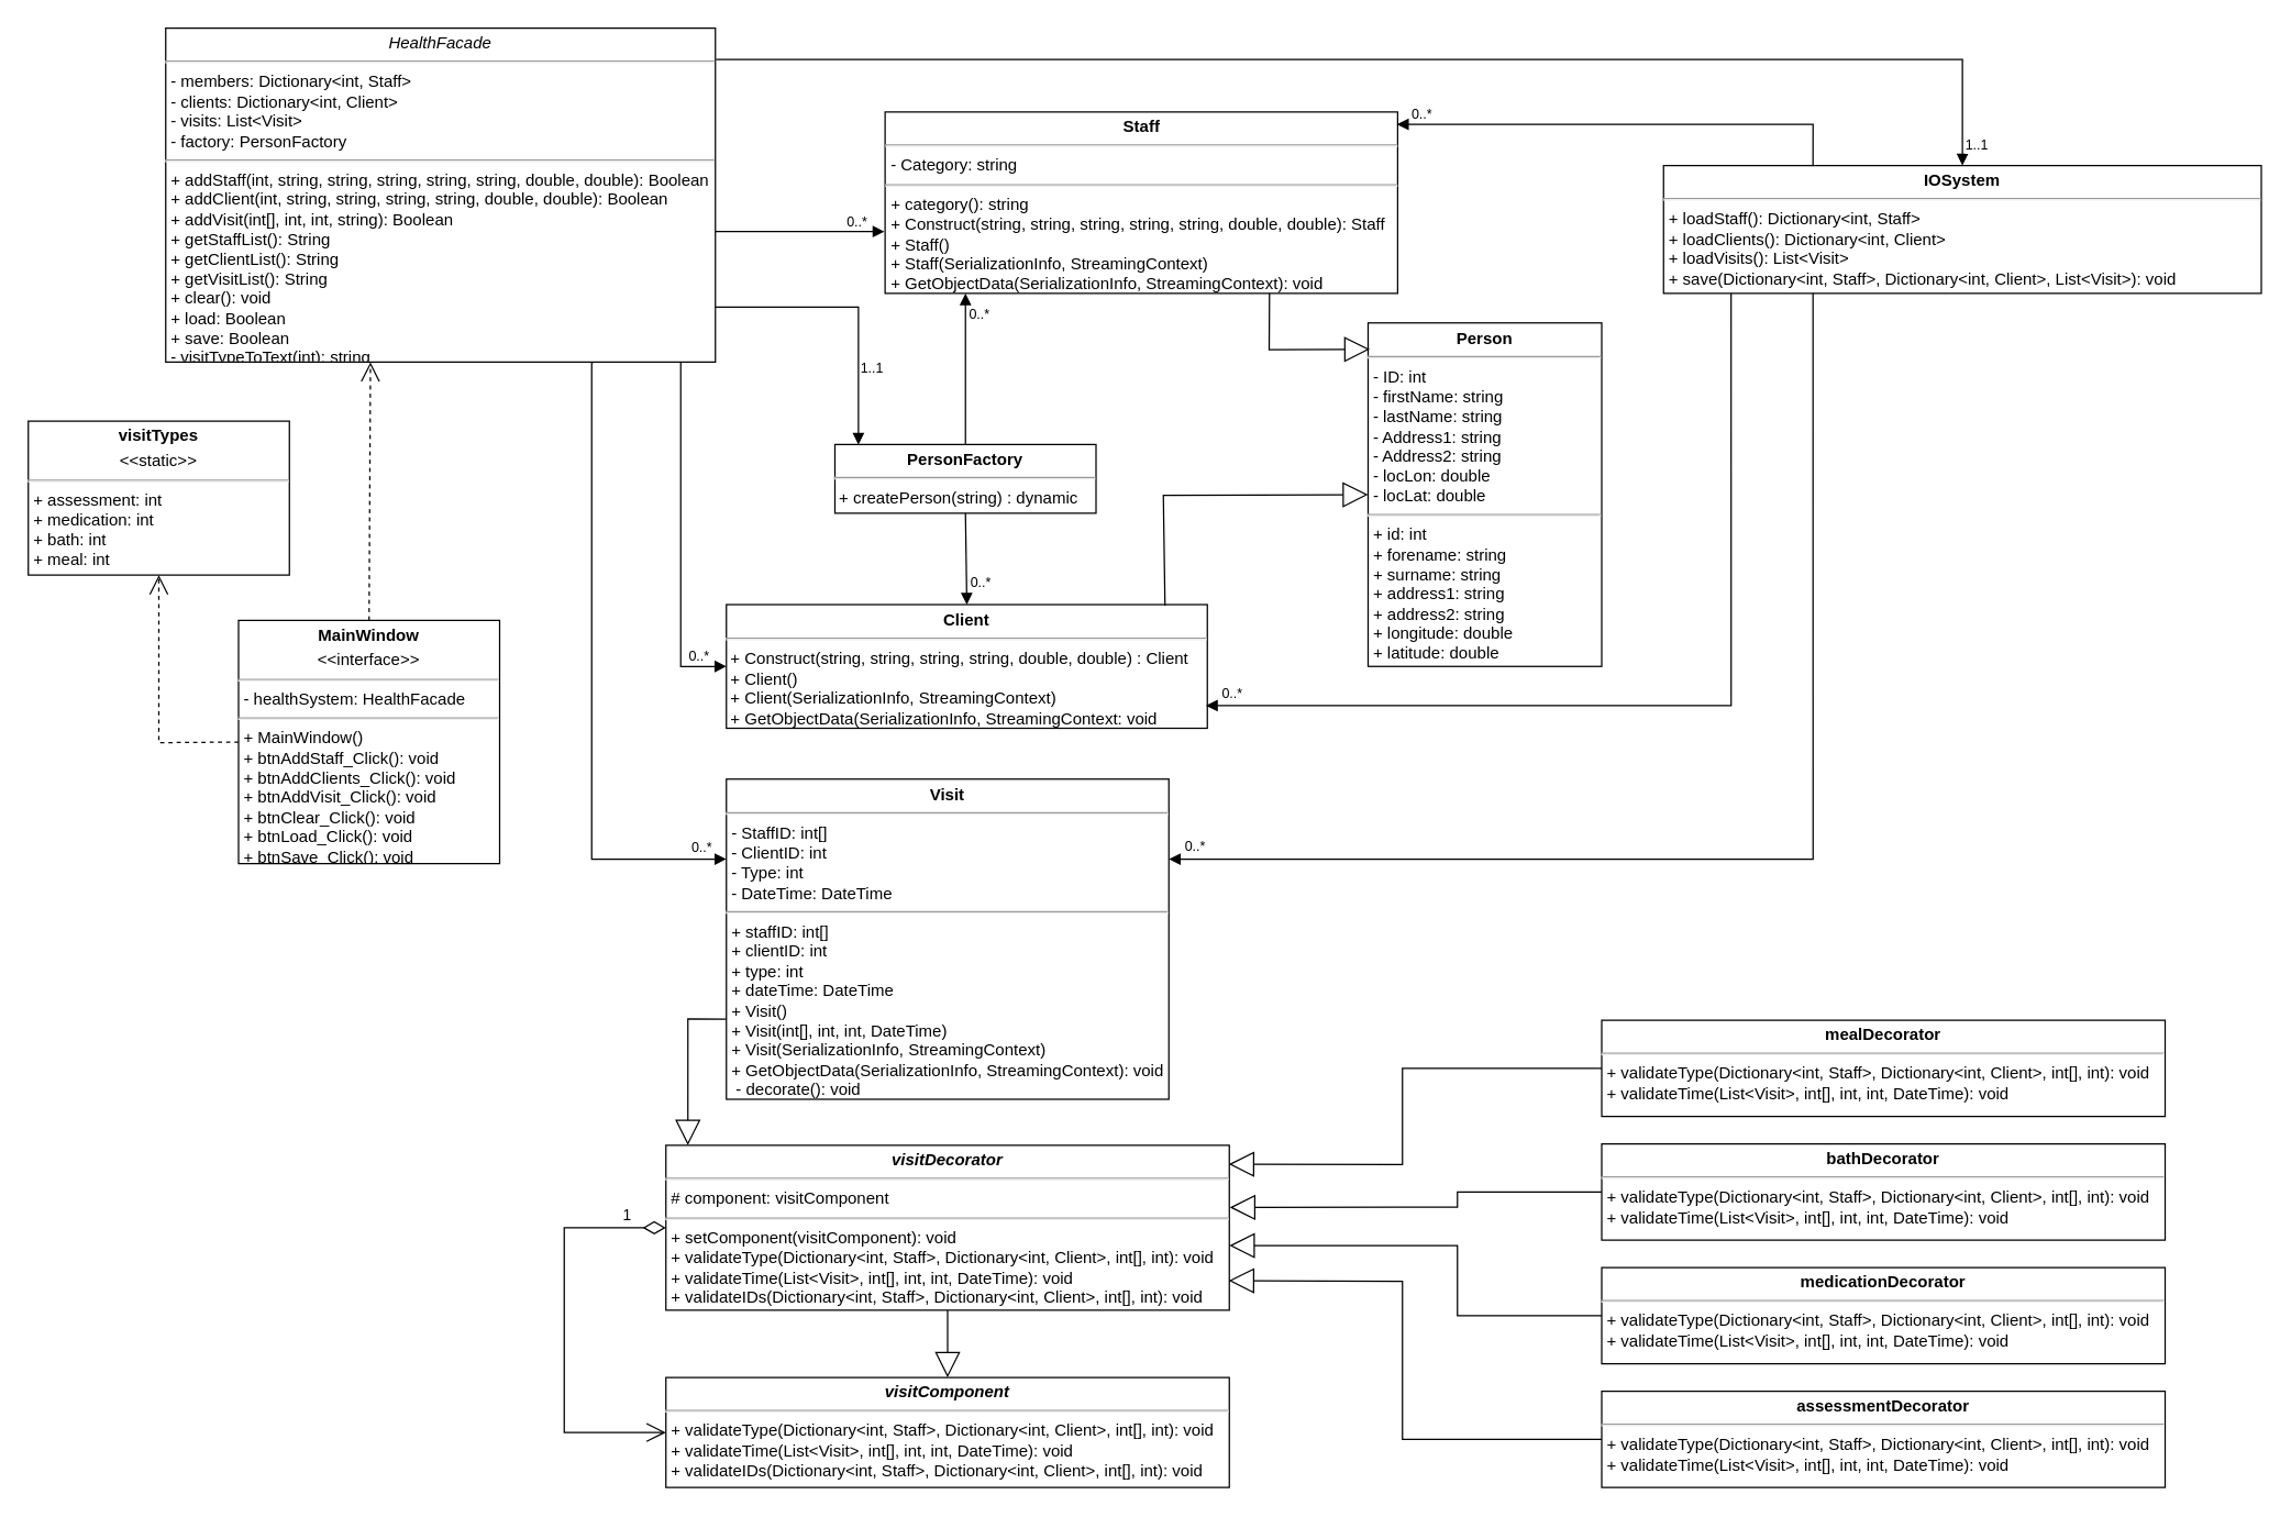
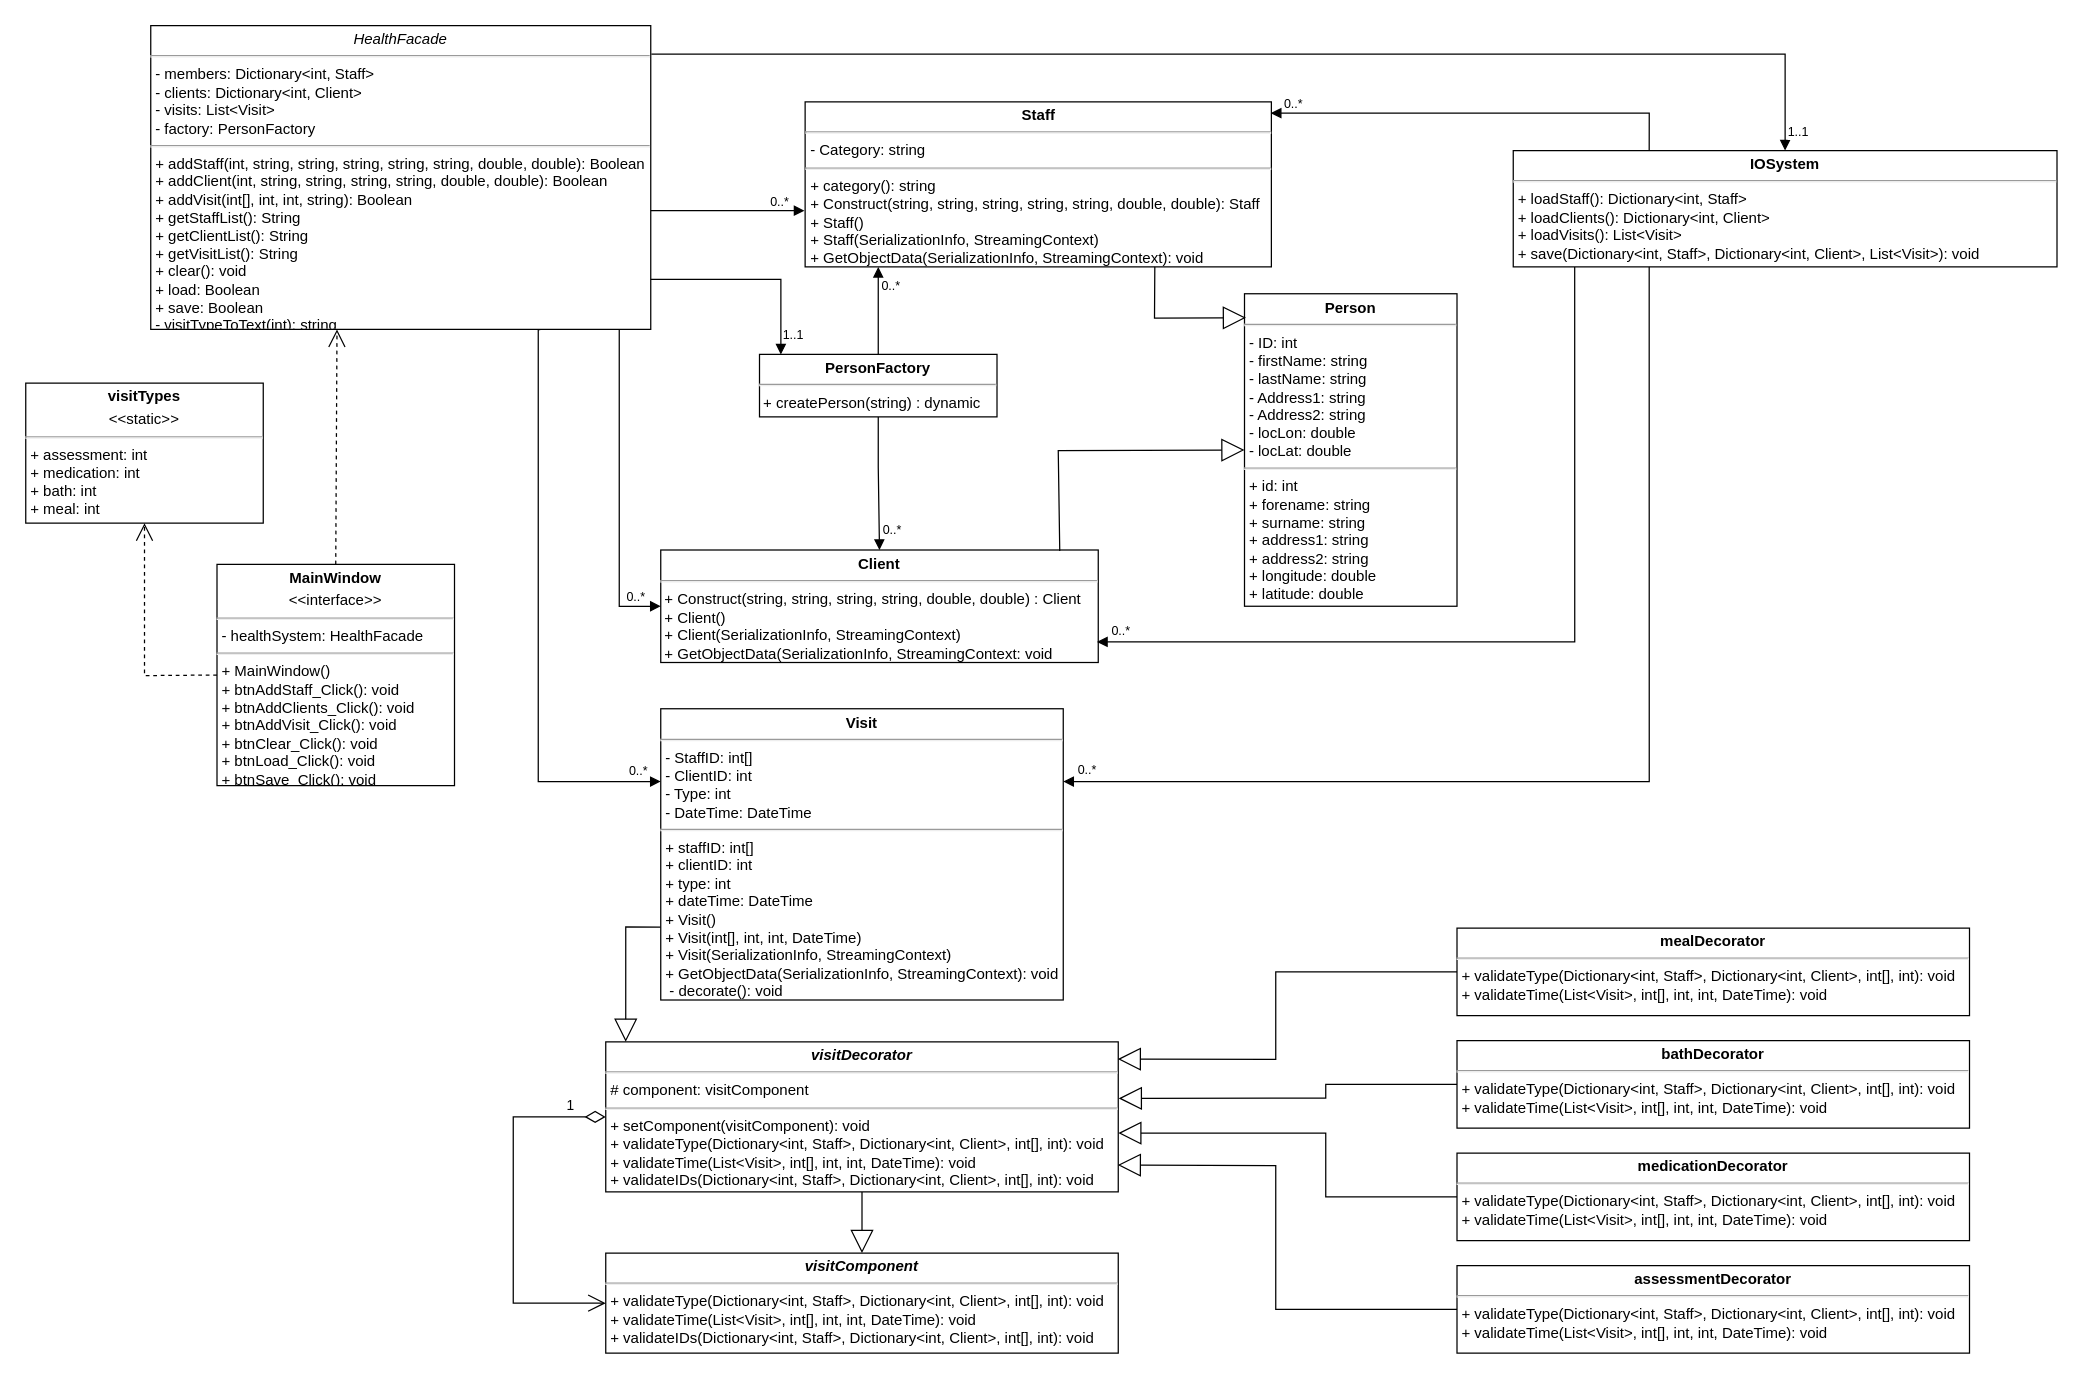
- <mxCell id="18" value="&lt;p style=&quot;margin: 4px 0px 0px ; text-align: center ; font-size: 12px&quot;&gt;&lt;span style=&quot;font-size: 12px&quot;&gt;&lt;b&gt;PersonFactory&lt;/b&gt;&lt;/span&gt;&lt;/p&gt;&lt;hr style=&quot;font-size: 12px&quot;&gt;&lt;p style=&quot;margin: 0px 0px 0px 4px ; font-size: 12px&quot;&gt;&lt;/p&gt;&amp;nbsp;+ createPerson(string) : dynamic" style="verticalAlign=top;align=left;overflow=fill;fontSize=12;fontFamily=Helvetica;html=1;rounded=0;shadow=0;comic=0;labelBackgroundColor=none;strokeColor=#000000;strokeWidth=1;fillColor=#ffffff;" parent="1" vertex="1"><mxGeometry x="607" y="323" width="190" height="50" as="geometry" /></mxCell>
+ <mxCell id="18" value="&lt;p style=&quot;margin: 4px 0px 0px ; text-align: center ; font-size: 12px&quot;&gt;&lt;span style=&quot;font-size: 12px&quot;&gt;&lt;b&gt;PersonFactory&lt;/b&gt;&lt;/span&gt;&lt;/p&gt;&lt;hr style=&quot;font-size: 12px&quot;&gt;&lt;p style=&quot;margin: 0px 0px 0px 4px ; font-size: 12px&quot;&gt;&lt;/p&gt;&amp;nbsp;+ createPerson(string) : dynamic" style="verticalAlign=top;align=left;overflow=fill;fontSize=12;fontFamily=Helvetica;html=1;rounded=0;shadow=0;comic=0;labelBackgroundColor=none;strokeColor=#000000;strokeWidth=1;fillColor=#ffffff;" parent="1" vertex="1"><mxGeometry x="607" y="283" width="190" height="50" as="geometry" /></mxCell>
